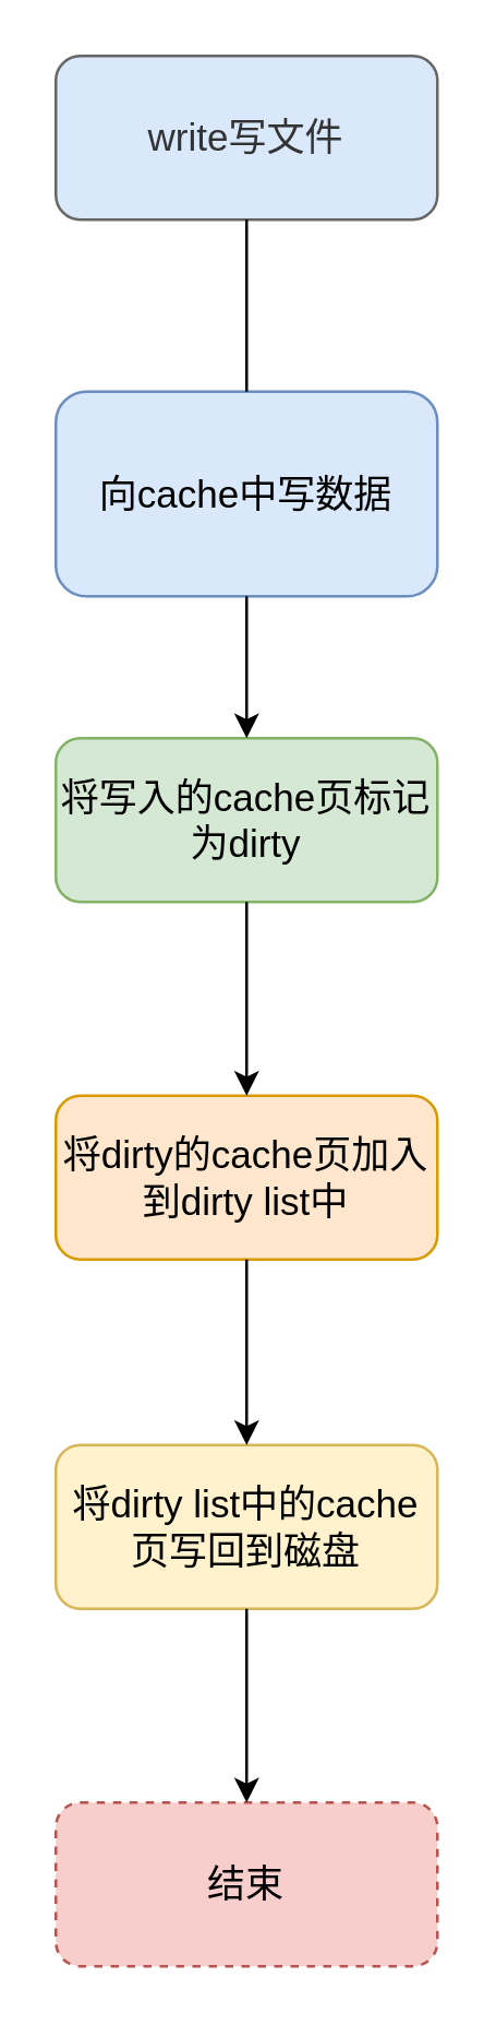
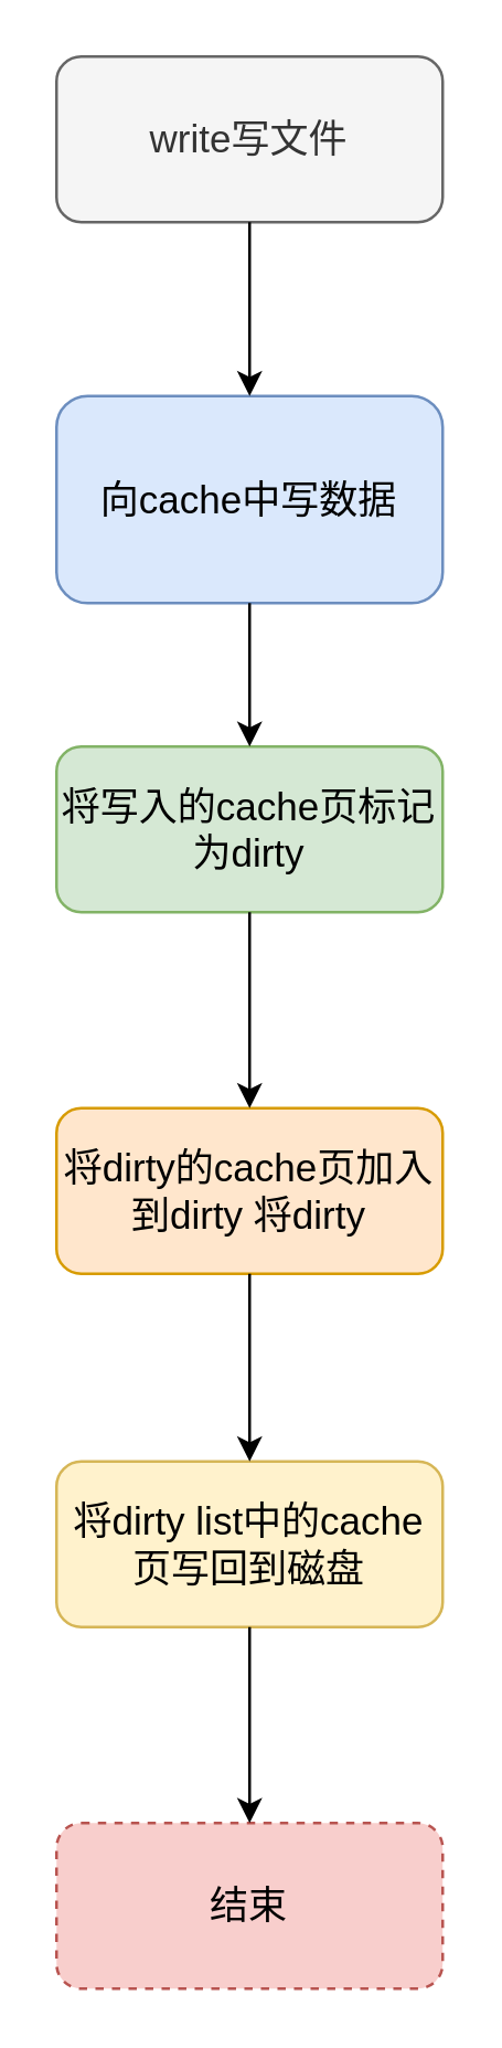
- <mxCell id="2" value="write写文件" style="rounded=1;whiteSpace=wrap;html=1;fillColor=#dae8fc;fontColor=#333333;strokeColor=#666666;fontSize=14;" vertex="1" parent="1"><mxGeometry x="20" y="20" width="140" height="60" as="geometry" /></mxCell>
+ <mxCell id="2" value="write写文件" style="rounded=1;whiteSpace=wrap;html=1;fillColor=#f5f5f5;fontColor=#333333;strokeColor=#666666;fontSize=14;" vertex="1" parent="1"><mxGeometry x="20" y="20" width="140" height="60" as="geometry" /></mxCell>
- <mxCell id="8" value="" style="endArrow=none;html=1;rounded=0;exitX=0.5;exitY=1;exitDx=0;exitDy=0;fontSize=14;" edge="1" parent="1" source="2" target="3"><mxGeometry width="50" height="50" relative="1" as="geometry"><mxPoint x="90" y="250" as="sourcePoint" /><mxPoint x="140" y="200" as="targetPoint" /></mxGeometry></mxCell>
+ <mxCell id="8" value="" style="endArrow=classic;html=1;rounded=0;exitX=0.5;exitY=1;exitDx=0;exitDy=0;fontSize=14;" edge="1" parent="1" source="2" target="3"><mxGeometry width="50" height="50" relative="1" as="geometry"><mxPoint x="90" y="250" as="sourcePoint" /><mxPoint x="140" y="200" as="targetPoint" /></mxGeometry></mxCell>
- <mxCell id="5" value="将dirty的cache页加入到dirty list中" style="rounded=1;whiteSpace=wrap;html=1;fillColor=#ffe6cc;strokeColor=#d79b00;fontSize=14;" vertex="1" parent="1"><mxGeometry x="20" y="401" width="140" height="60" as="geometry" /></mxCell>
+ <mxCell id="5" value="将dirty的cache页加入到dirty 将dirty" style="rounded=1;whiteSpace=wrap;html=1;fillColor=#ffe6cc;strokeColor=#d79b00;fontSize=14;" vertex="1" parent="1"><mxGeometry x="20" y="401" width="140" height="60" as="geometry" /></mxCell>
